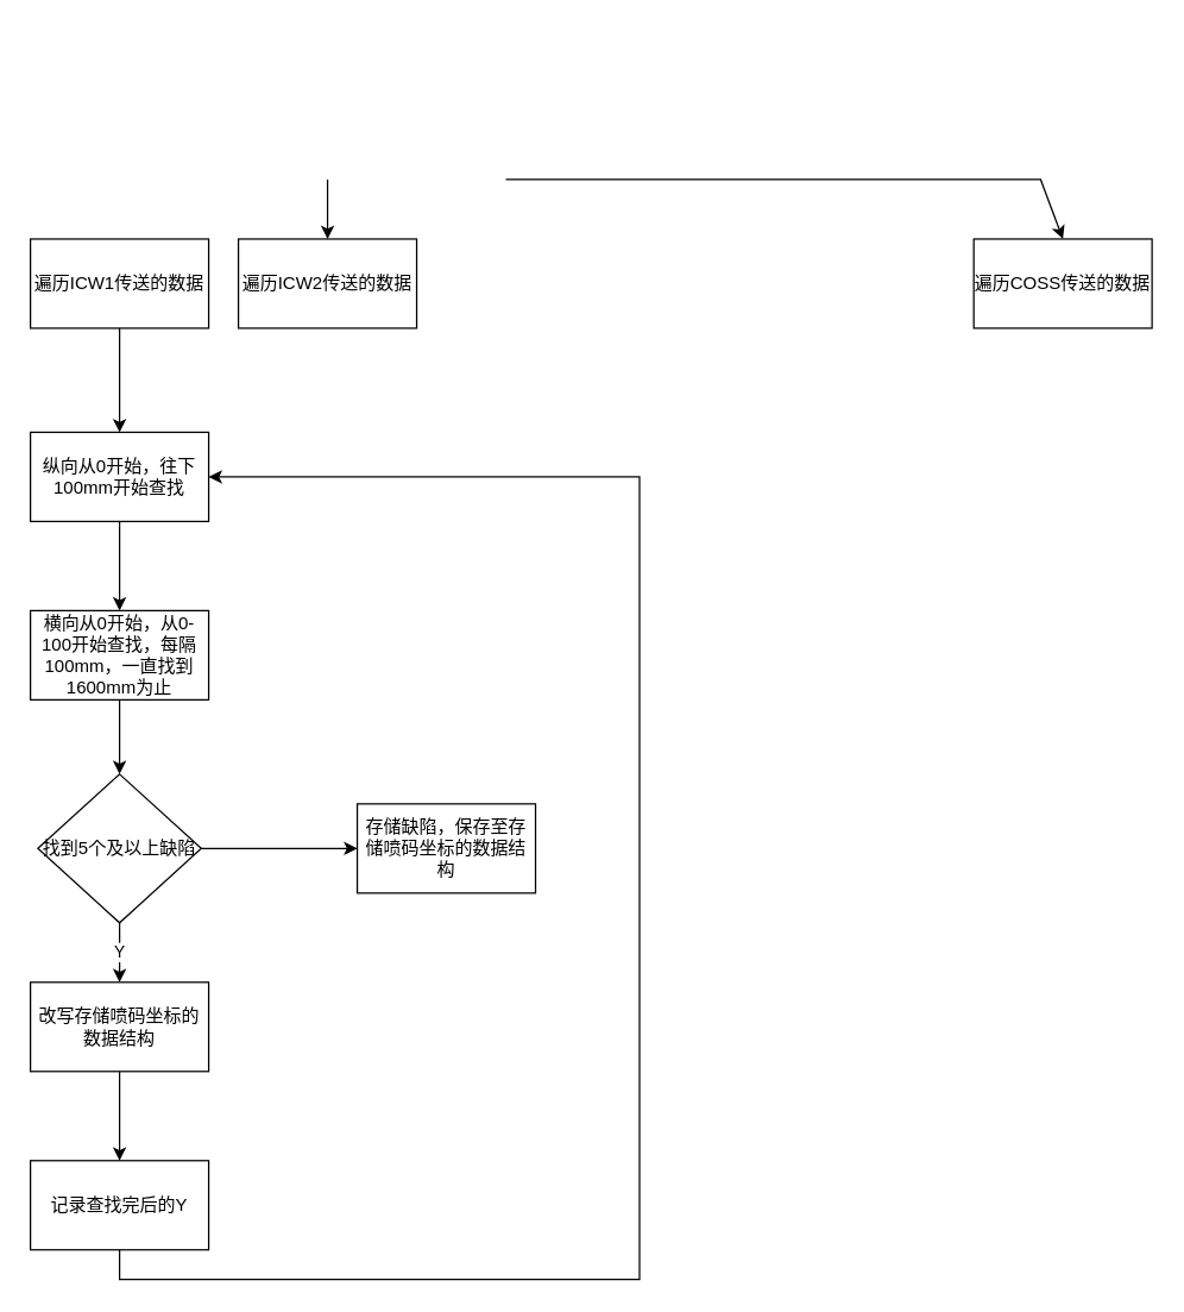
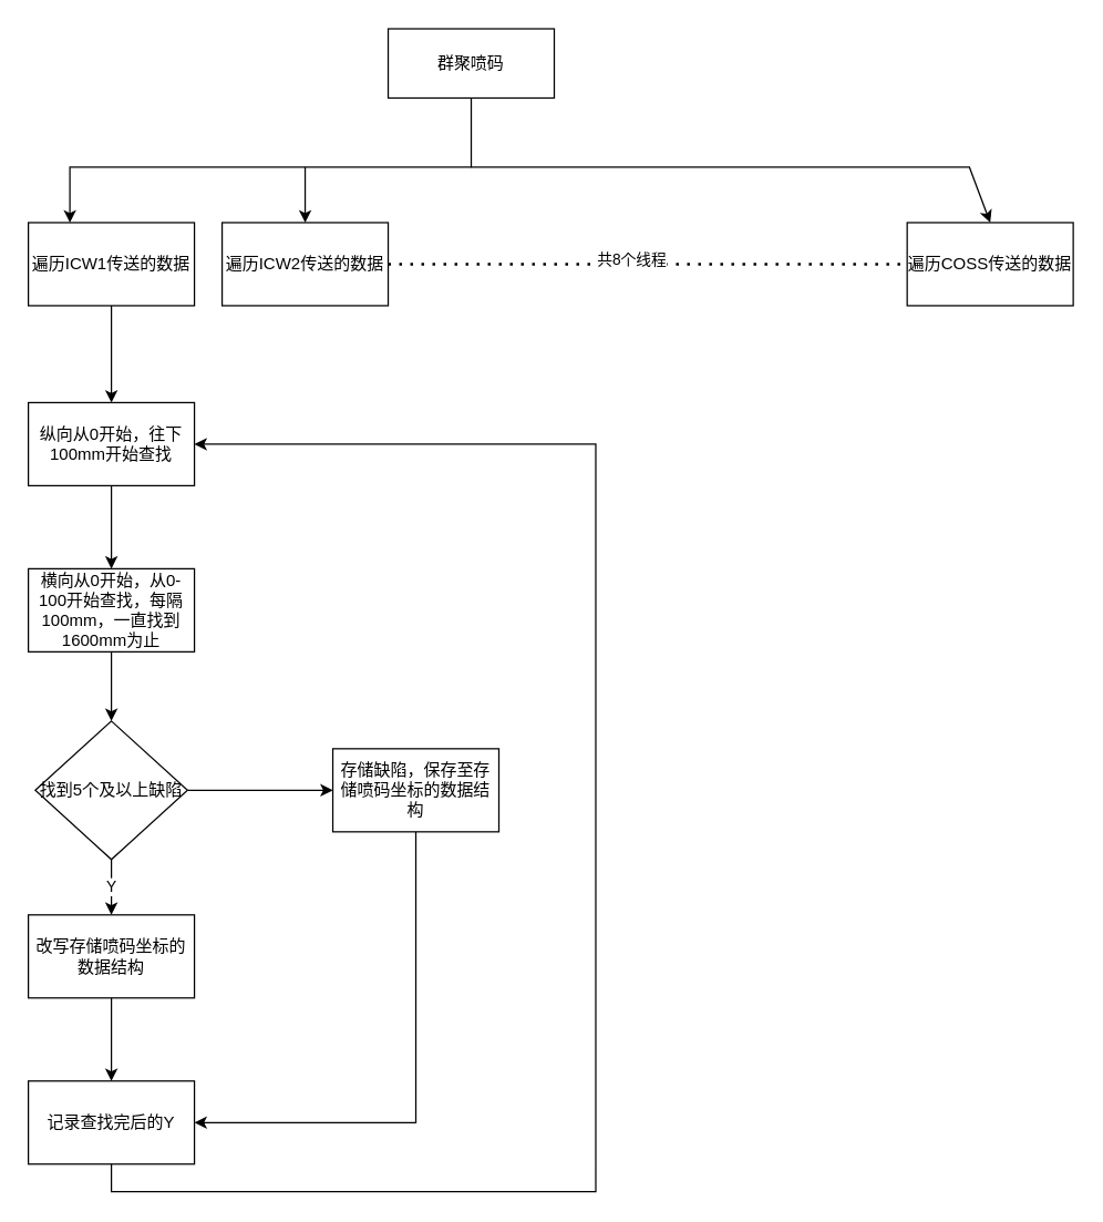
+ <mxCell id="3" value="群聚喷码" style="rounded=0;whiteSpace=wrap;html=1;" vertex="1" parent="1"><mxGeometry x="280" y="20" width="120" height="50" as="geometry" /></mxCell>
+ <mxCell id="2" style="edgeStyle=orthogonalEdgeStyle;rounded=0;orthogonalLoop=1;jettySize=auto;html=1;exitX=0.5;exitY=1;exitDx=0;exitDy=0;entryX=0.25;entryY=0;entryDx=0;entryDy=0;" edge="1" parent="1" source="3" target="5"><mxGeometry relative="1" as="geometry"><mxPoint x="340" y="140" as="targetPoint" /><Array as="points"><mxPoint x="340" y="120" /><mxPoint x="50" y="120" /></Array></mxGeometry></mxCell>
+ <mxCell id="10" value="" style="endArrow=none;dashed=1;html=1;dashPattern=1 3;strokeWidth=2;rounded=0;exitX=1;exitY=0.5;exitDx=0;exitDy=0;entryX=0;entryY=0.5;entryDx=0;entryDy=0;" edge="1" parent="1" source="6" target="7"><mxGeometry width="50" height="50" relative="1" as="geometry"><mxPoint x="360" y="290" as="sourcePoint" /><mxPoint x="410" y="240" as="targetPoint" /></mxGeometry></mxCell>
+ <mxCell id="11" value="共8个线程" style="edgeLabel;html=1;align=center;verticalAlign=middle;resizable=0;points=[];" vertex="1" connectable="0" parent="10"><mxGeometry x="-0.067" y="4" relative="1" as="geometry"><mxPoint as="offset" /></mxGeometry></mxCell>
+ <mxCell id="21" style="edgeStyle=orthogonalEdgeStyle;rounded=0;orthogonalLoop=1;jettySize=auto;html=1;exitX=0.5;exitY=1;exitDx=0;exitDy=0;entryX=1;entryY=0.5;entryDx=0;entryDy=0;" edge="1" parent="1" source="22" target="24"><mxGeometry relative="1" as="geometry" /></mxCell>
